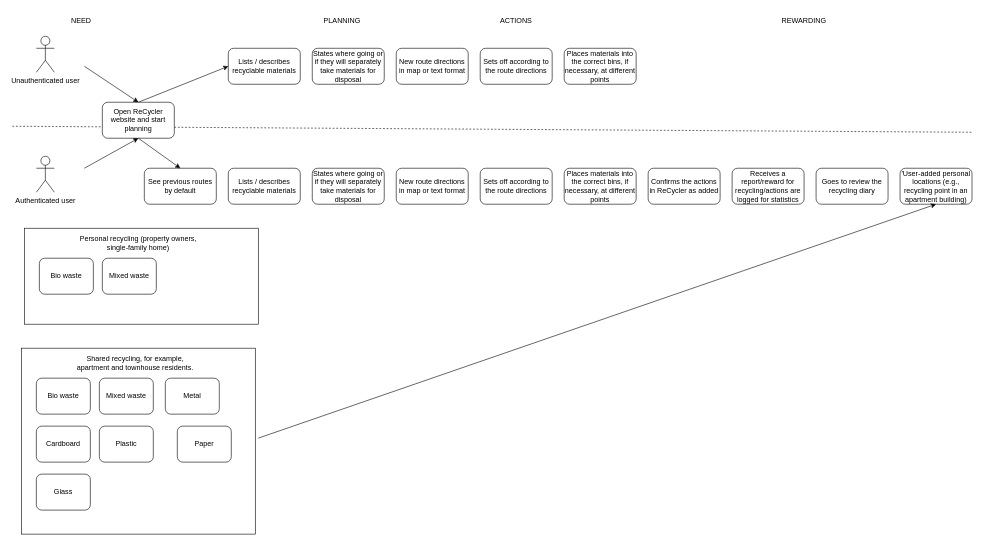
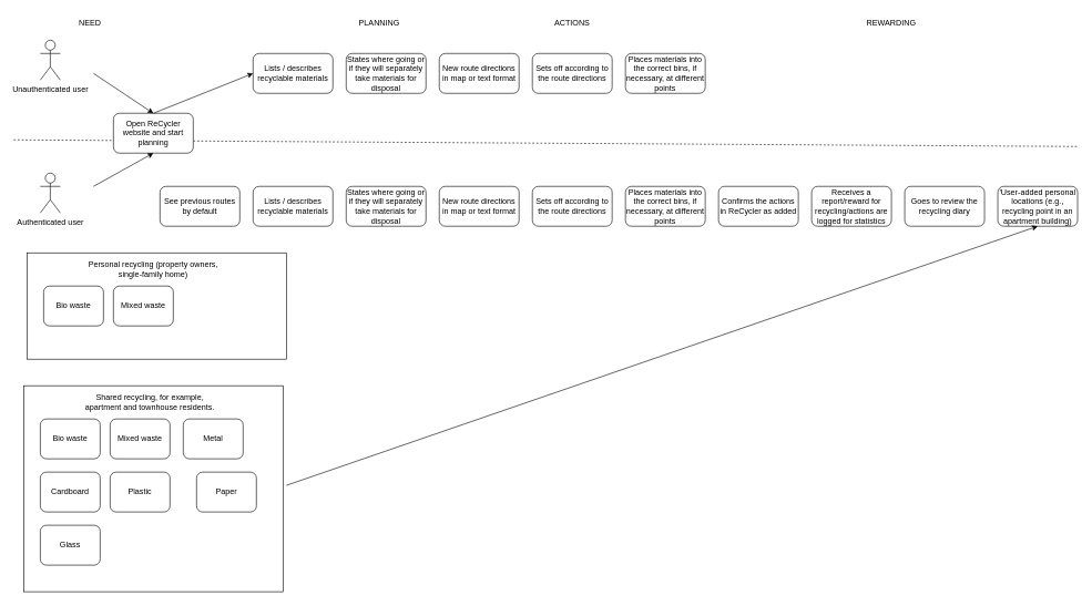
- <mxCell id="25" value="" style="endArrow=classic;html=1;rounded=0;entryX=0.5;entryY=0;entryDx=0;entryDy=0;exitX=0.5;exitY=1;exitDx=0;exitDy=0;" edge="1" parent="1" source="6" target="7"><mxGeometry width="50" height="50" relative="1" as="geometry"><mxPoint x="300" y="210" as="sourcePoint" /><mxPoint x="390" y="120" as="targetPoint" /></mxGeometry></mxCell>
